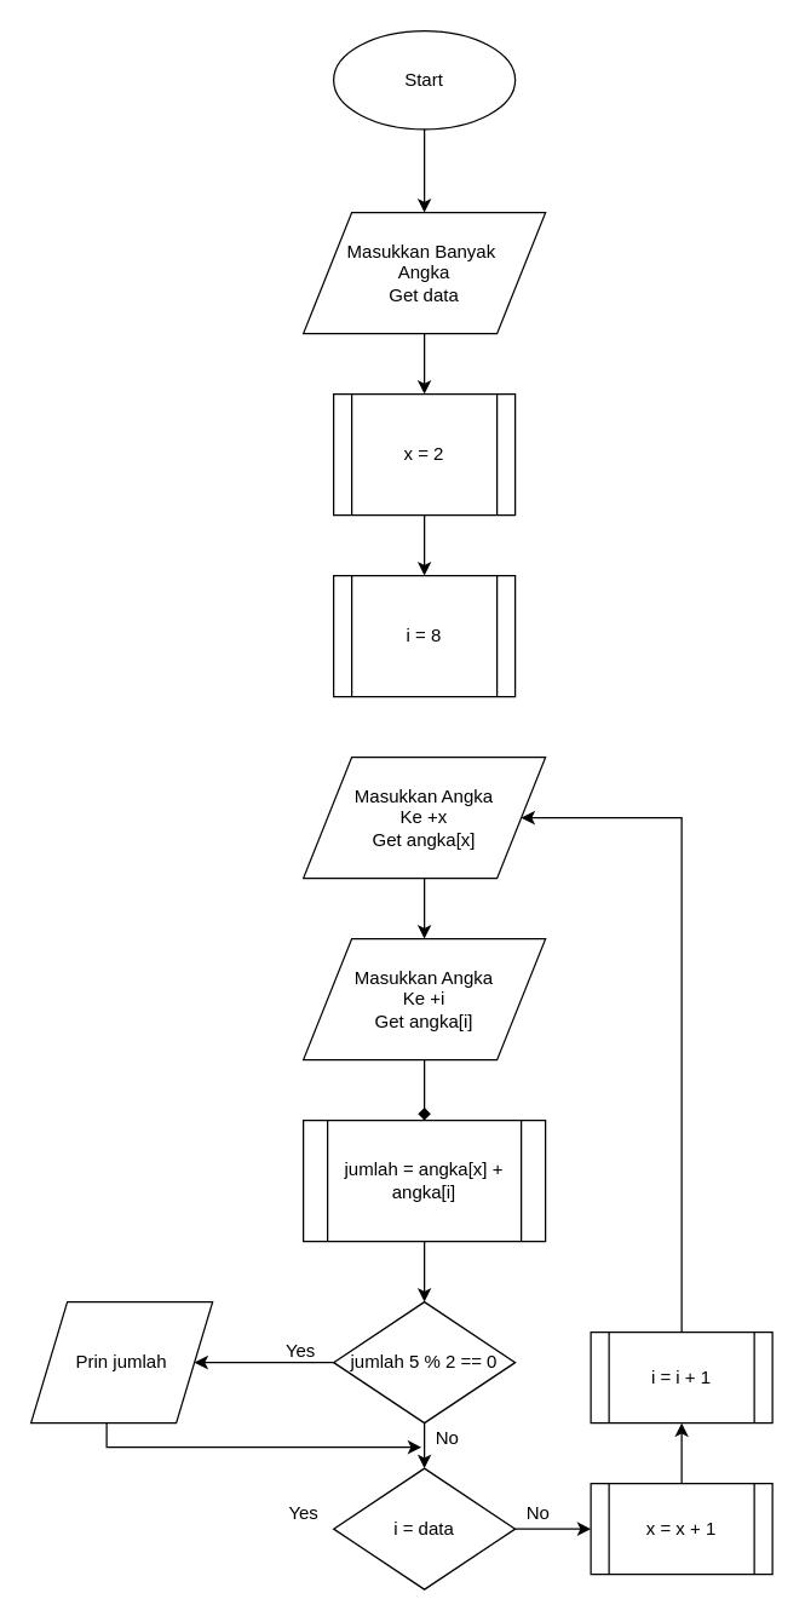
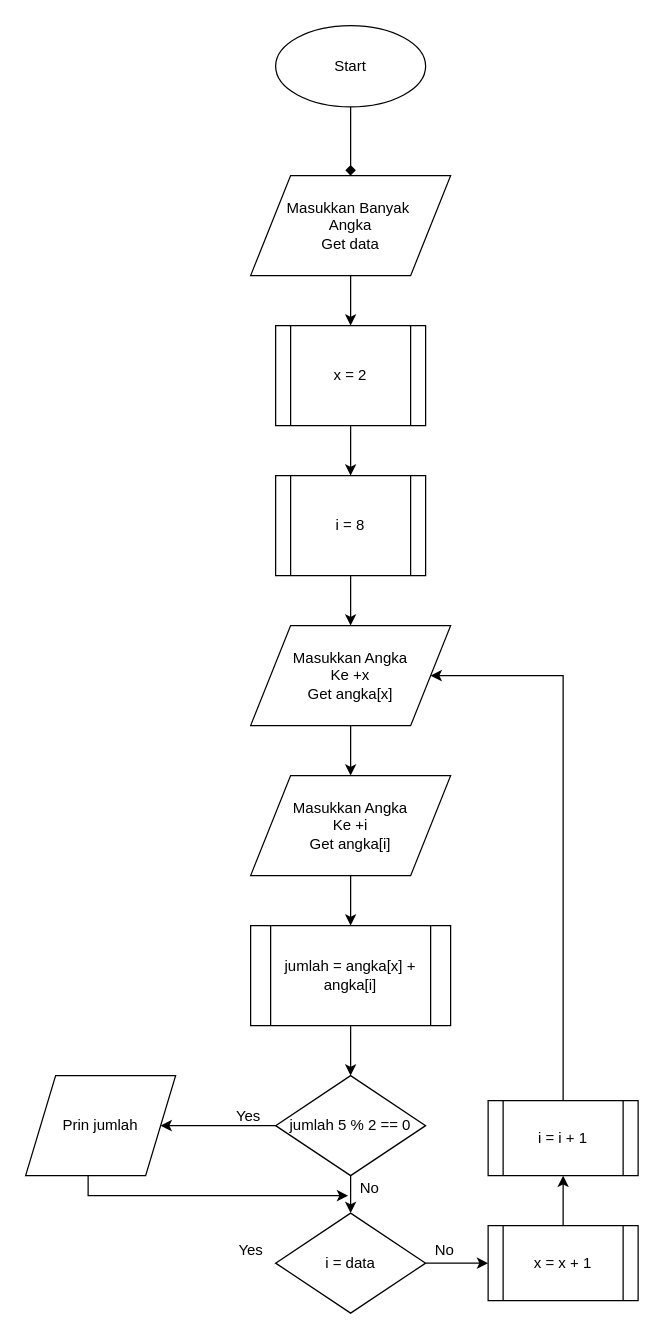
- <mxCell id="2" value="" style="edgeStyle=orthogonalEdgeStyle;rounded=0;orthogonalLoop=1;jettySize=auto;html=1;" edge="1" parent="1" source="3" target="5"><mxGeometry relative="1" as="geometry" /></mxCell>
+ <mxCell id="2" value="" style="edgeStyle=orthogonalEdgeStyle;rounded=0;orthogonalLoop=1;jettySize=auto;html=1;endArrow=diamond;" edge="1" parent="1" source="3" target="5"><mxGeometry relative="1" as="geometry" /></mxCell>
+ <mxCell id="8" value="" style="edgeStyle=orthogonalEdgeStyle;rounded=0;orthogonalLoop=1;jettySize=auto;html=1;" edge="1" parent="1" source="9" target="11"><mxGeometry relative="1" as="geometry" /></mxCell>
- <mxCell id="12" value="" style="edgeStyle=orthogonalEdgeStyle;rounded=0;orthogonalLoop=1;jettySize=auto;html=1;endArrow=diamond;" edge="1" parent="1" source="13" target="15"><mxGeometry relative="1" as="geometry" /></mxCell>
+ <mxCell id="12" value="" style="edgeStyle=orthogonalEdgeStyle;rounded=0;orthogonalLoop=1;jettySize=auto;html=1;" edge="1" parent="1" source="13" target="15"><mxGeometry relative="1" as="geometry" /></mxCell>
